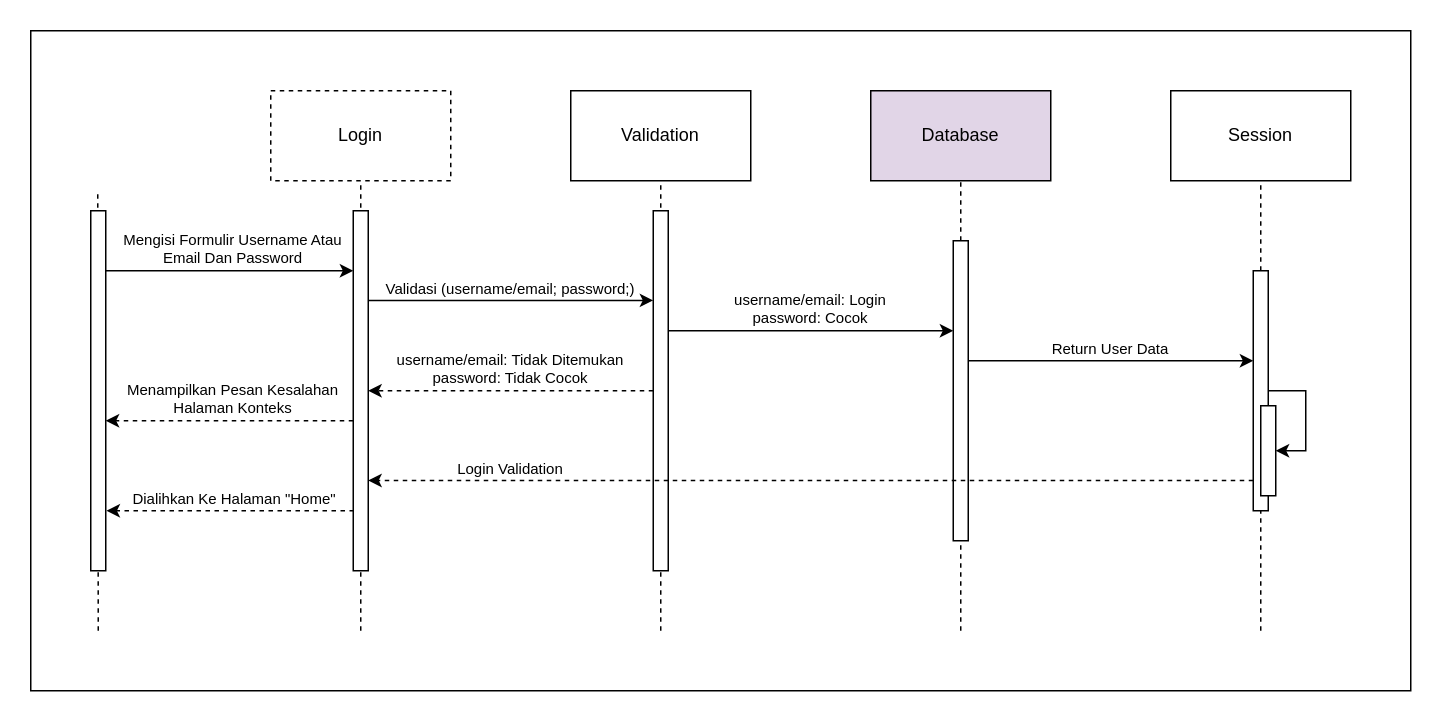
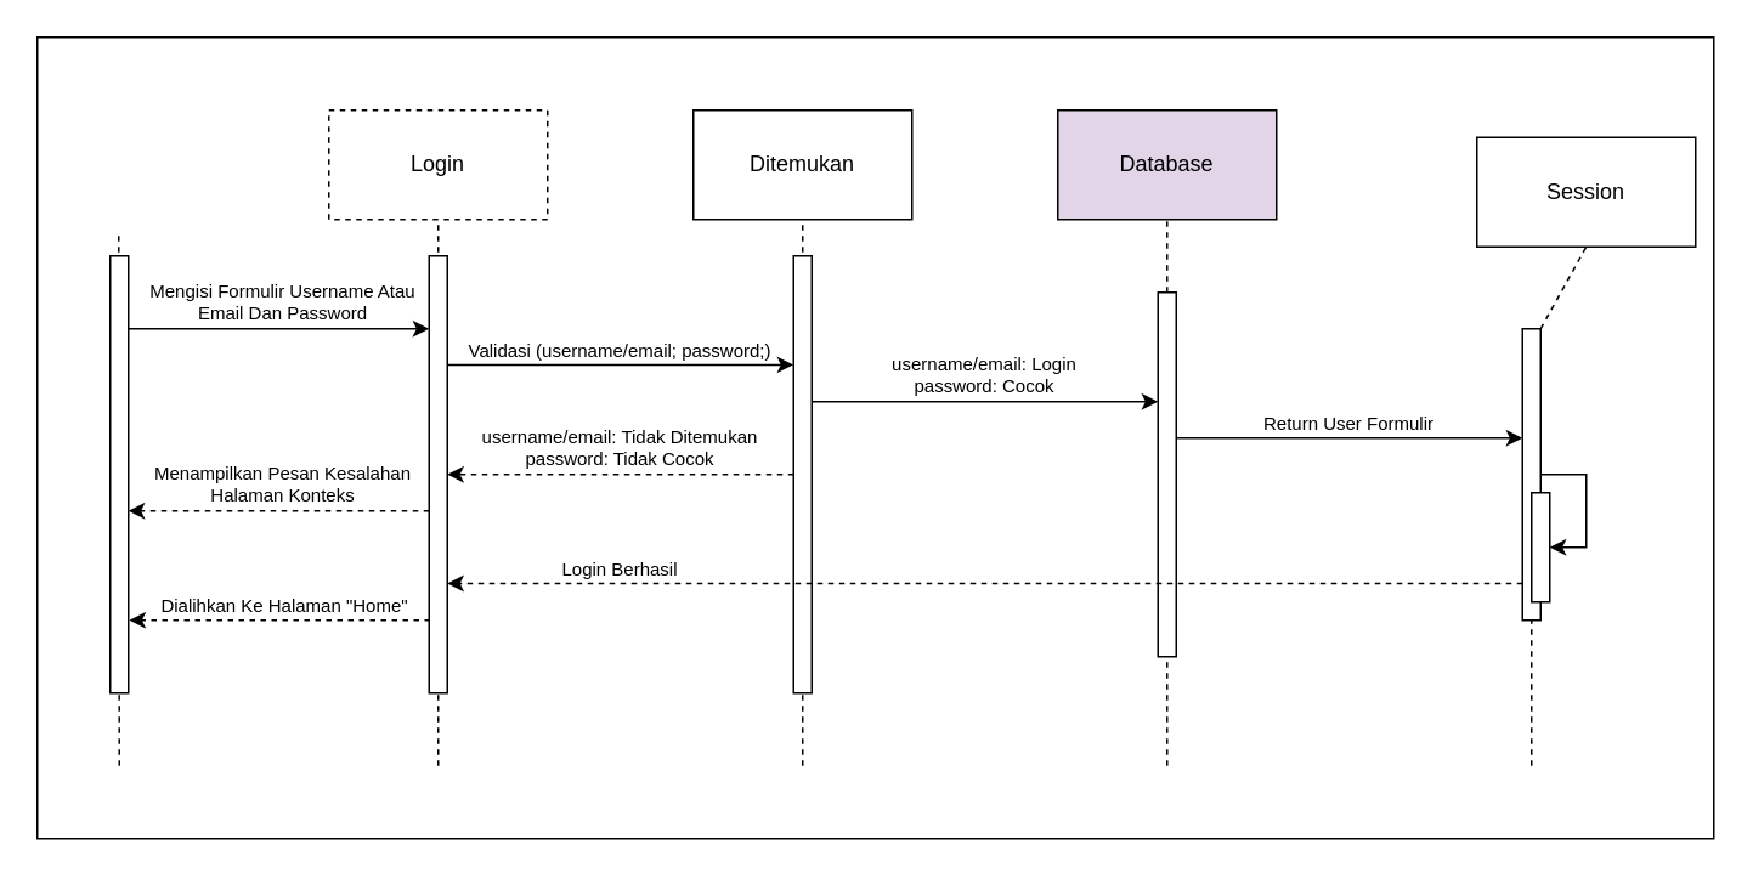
- <mxCell id="4" value="Validation" style="rounded=0;whiteSpace=wrap;html=1;" parent="1" vertex="1"><mxGeometry x="380" y="60" width="120" height="60" as="geometry" /></mxCell>
+ <mxCell id="4" value="Ditemukan" style="rounded=0;whiteSpace=wrap;html=1;" parent="1" vertex="1"><mxGeometry x="380" y="60" width="120" height="60" as="geometry" /></mxCell>
- <mxCell id="25" value="Session" style="rounded=0;whiteSpace=wrap;html=1;" parent="1" vertex="1"><mxGeometry x="780" y="60" width="120" height="60" as="geometry" /></mxCell>
+ <mxCell id="25" value="Session" style="rounded=0;whiteSpace=wrap;html=1;" parent="1" vertex="1"><mxGeometry x="810" y="75" width="120" height="60" as="geometry" /></mxCell>
- <mxCell id="16" value="Return User Data" style="text;html=1;align=center;verticalAlign=middle;whiteSpace=wrap;rounded=0;fontSize=10;" parent="1" vertex="1"><mxGeometry x="650" y="217" width="180" height="30" as="geometry" /></mxCell>
+ <mxCell id="16" value="Return User Formulir" style="text;html=1;align=center;verticalAlign=middle;whiteSpace=wrap;rounded=0;fontSize=10;" parent="1" vertex="1"><mxGeometry x="650" y="217" width="180" height="30" as="geometry" /></mxCell>
- <mxCell id="36" value="Login Validation" style="text;html=1;align=center;verticalAlign=middle;whiteSpace=wrap;rounded=0;fontSize=10;" parent="1" vertex="1"><mxGeometry x="250" y="297" width="180" height="30" as="geometry" /></mxCell>
+ <mxCell id="36" value="Login Berhasil" style="text;html=1;align=center;verticalAlign=middle;whiteSpace=wrap;rounded=0;fontSize=10;" parent="1" vertex="1"><mxGeometry x="250" y="297" width="180" height="30" as="geometry" /></mxCell>
